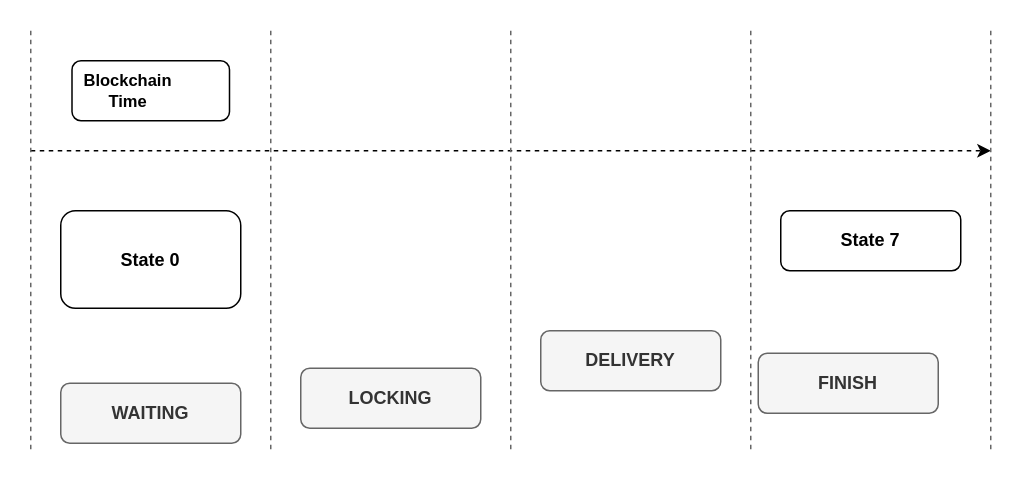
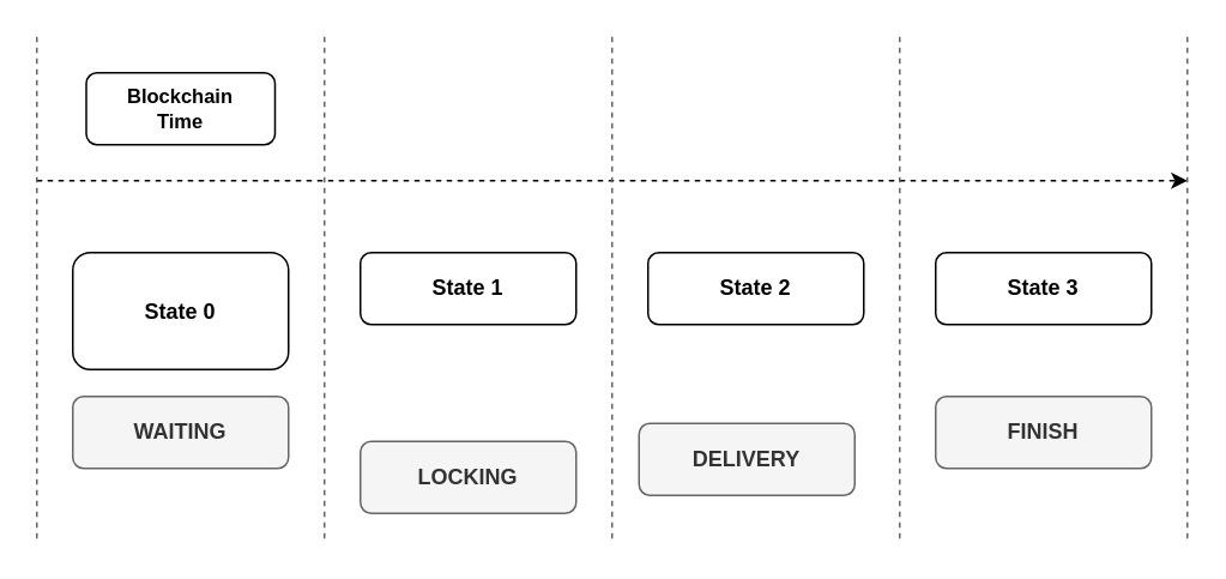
- <mxCell id="15" value="&lt;b style=&quot;font-size: 11px;&quot;&gt;Blockchain Time&lt;/b&gt;" style="text;html=1;strokeColor=none;fillColor=none;align=center;verticalAlign=middle;whiteSpace=wrap;rounded=0;fontSize=11;" parent="1" vertex="1"><mxGeometry x="50" y="45" width="70" height="30" as="geometry" /></mxCell>
+ <mxCell id="15" value="&lt;b style=&quot;font-size: 11px;&quot;&gt;Blockchain Time&lt;/b&gt;" style="text;html=1;strokeColor=none;fillColor=none;align=center;verticalAlign=middle;whiteSpace=wrap;rounded=0;fontSize=11;" parent="1" vertex="1"><mxGeometry x="65" y="45" width="70" height="30" as="geometry" /></mxCell>
+ <mxCell id="3" value="&lt;b&gt;State 1&lt;/b&gt;" style="rounded=1;whiteSpace=wrap;html=1;" parent="1" vertex="1"><mxGeometry x="200" y="140" width="120" height="40" as="geometry" /></mxCell>
+ <mxCell id="16" value="&lt;b&gt;State 2&lt;/b&gt;" style="rounded=1;whiteSpace=wrap;html=1;" vertex="1" parent="1"><mxGeometry x="360" y="140" width="120" height="40" as="geometry" /></mxCell>
- <mxCell id="4" value="&lt;b&gt;State 7&lt;/b&gt;" style="rounded=1;whiteSpace=wrap;html=1;" parent="1" vertex="1"><mxGeometry x="520" y="140" width="120" height="40" as="geometry" /></mxCell>
+ <mxCell id="4" value="&lt;b&gt;State 3&lt;/b&gt;" style="rounded=1;whiteSpace=wrap;html=1;" parent="1" vertex="1"><mxGeometry x="520" y="140" width="120" height="40" as="geometry" /></mxCell>
- <mxCell id="17" value="DELIVERY" style="rounded=1;whiteSpace=wrap;html=1;fillColor=#f5f5f5;strokeColor=#666666;fontStyle=1;fontColor=#333333;" vertex="1" parent="1"><mxGeometry x="360" y="220" width="120" height="40" as="geometry" /></mxCell>
+ <mxCell id="17" value="DELIVERY" style="rounded=1;whiteSpace=wrap;html=1;fillColor=#f5f5f5;strokeColor=#666666;fontStyle=1;fontColor=#333333;" vertex="1" parent="1"><mxGeometry x="355" y="235" width="120" height="40" as="geometry" /></mxCell>
- <mxCell id="7" value="FINISH" style="rounded=1;whiteSpace=wrap;html=1;fillColor=#f5f5f5;strokeColor=#666666;fontStyle=1;fontColor=#333333;" parent="1" vertex="1"><mxGeometry x="505" y="235" width="120" height="40" as="geometry" /></mxCell>
+ <mxCell id="7" value="FINISH" style="rounded=1;whiteSpace=wrap;html=1;fillColor=#f5f5f5;strokeColor=#666666;fontStyle=1;fontColor=#333333;" parent="1" vertex="1"><mxGeometry x="520" y="220" width="120" height="40" as="geometry" /></mxCell>
- <mxCell id="5" value="WAITING" style="rounded=1;whiteSpace=wrap;html=1;fillColor=#f5f5f5;strokeColor=#666666;fontStyle=1;fontColor=#333333;" parent="1" vertex="1"><mxGeometry x="40" y="255" width="120" height="40" as="geometry" /></mxCell>
+ <mxCell id="5" value="WAITING" style="rounded=1;whiteSpace=wrap;html=1;fillColor=#f5f5f5;strokeColor=#666666;fontStyle=1;fontColor=#333333;" parent="1" vertex="1"><mxGeometry x="40" y="220" width="120" height="40" as="geometry" /></mxCell>
